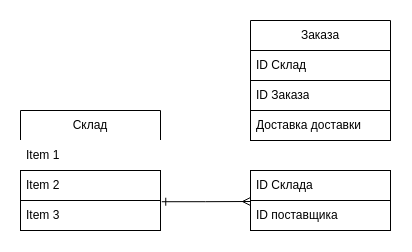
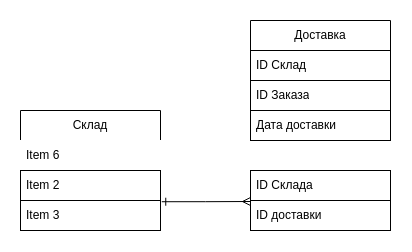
- <mxCell id="6" value="Заказа" style="swimlane;fontStyle=0;childLayout=stackLayout;horizontal=1;startSize=30;horizontalStack=0;resizeParent=1;resizeParentMax=0;resizeLast=0;collapsible=1;marginBottom=0;whiteSpace=wrap;html=1;strokeColor=default;fillColor=none;" vertex="1" parent="1"><mxGeometry x="250" y="20" width="140" height="120" as="geometry" /></mxCell>
+ <mxCell id="6" value="Доставка" style="swimlane;fontStyle=0;childLayout=stackLayout;horizontal=1;startSize=30;horizontalStack=0;resizeParent=1;resizeParentMax=0;resizeLast=0;collapsible=1;marginBottom=0;whiteSpace=wrap;html=1;strokeColor=default;fillColor=none;" vertex="1" parent="1"><mxGeometry x="250" y="20" width="140" height="120" as="geometry" /></mxCell>
- <mxCell id="9" value="Доставка доставки&amp;nbsp;" style="text;strokeColor=default;fillColor=none;align=left;verticalAlign=middle;spacingLeft=4;spacingRight=4;overflow=hidden;points=[[0,0.5],[1,0.5]];portConstraint=eastwest;rotatable=0;whiteSpace=wrap;html=1;" vertex="1" parent="6"><mxGeometry y="90" width="140" height="30" as="geometry" /></mxCell>
+ <mxCell id="9" value="Дата доставки&amp;nbsp;" style="text;strokeColor=default;fillColor=none;align=left;verticalAlign=middle;spacingLeft=4;spacingRight=4;overflow=hidden;points=[[0,0.5],[1,0.5]];portConstraint=eastwest;rotatable=0;whiteSpace=wrap;html=1;" vertex="1" parent="6"><mxGeometry y="90" width="140" height="30" as="geometry" /></mxCell>
- <mxCell id="3" value="Item 1" style="text;strokeColor=#FFFFFF;fillColor=none;align=left;verticalAlign=middle;spacingLeft=4;spacingRight=4;overflow=hidden;points=[[0,0.5],[1,0.5]];portConstraint=eastwest;rotatable=0;whiteSpace=wrap;html=1;" vertex="1" parent="2"><mxGeometry y="30" width="140" height="30" as="geometry" /></mxCell>
+ <mxCell id="3" value="Item 6" style="text;strokeColor=#FFFFFF;fillColor=none;align=left;verticalAlign=middle;spacingLeft=4;spacingRight=4;overflow=hidden;points=[[0,0.5],[1,0.5]];portConstraint=eastwest;rotatable=0;whiteSpace=wrap;html=1;" vertex="1" parent="2"><mxGeometry y="30" width="140" height="30" as="geometry" /></mxCell>
- <mxCell id="11" value="ID поставщика" style="text;strokeColor=default;fillColor=none;align=left;verticalAlign=middle;spacingLeft=4;spacingRight=4;overflow=hidden;points=[[0,0.5],[1,0.5]];portConstraint=eastwest;rotatable=0;whiteSpace=wrap;html=1;" vertex="1" parent="1"><mxGeometry x="250" y="200" width="140" height="30" as="geometry" /></mxCell>
+ <mxCell id="11" value="ID доставки" style="text;strokeColor=default;fillColor=none;align=left;verticalAlign=middle;spacingLeft=4;spacingRight=4;overflow=hidden;points=[[0,0.5],[1,0.5]];portConstraint=eastwest;rotatable=0;whiteSpace=wrap;html=1;" vertex="1" parent="1"><mxGeometry x="250" y="200" width="140" height="30" as="geometry" /></mxCell>
